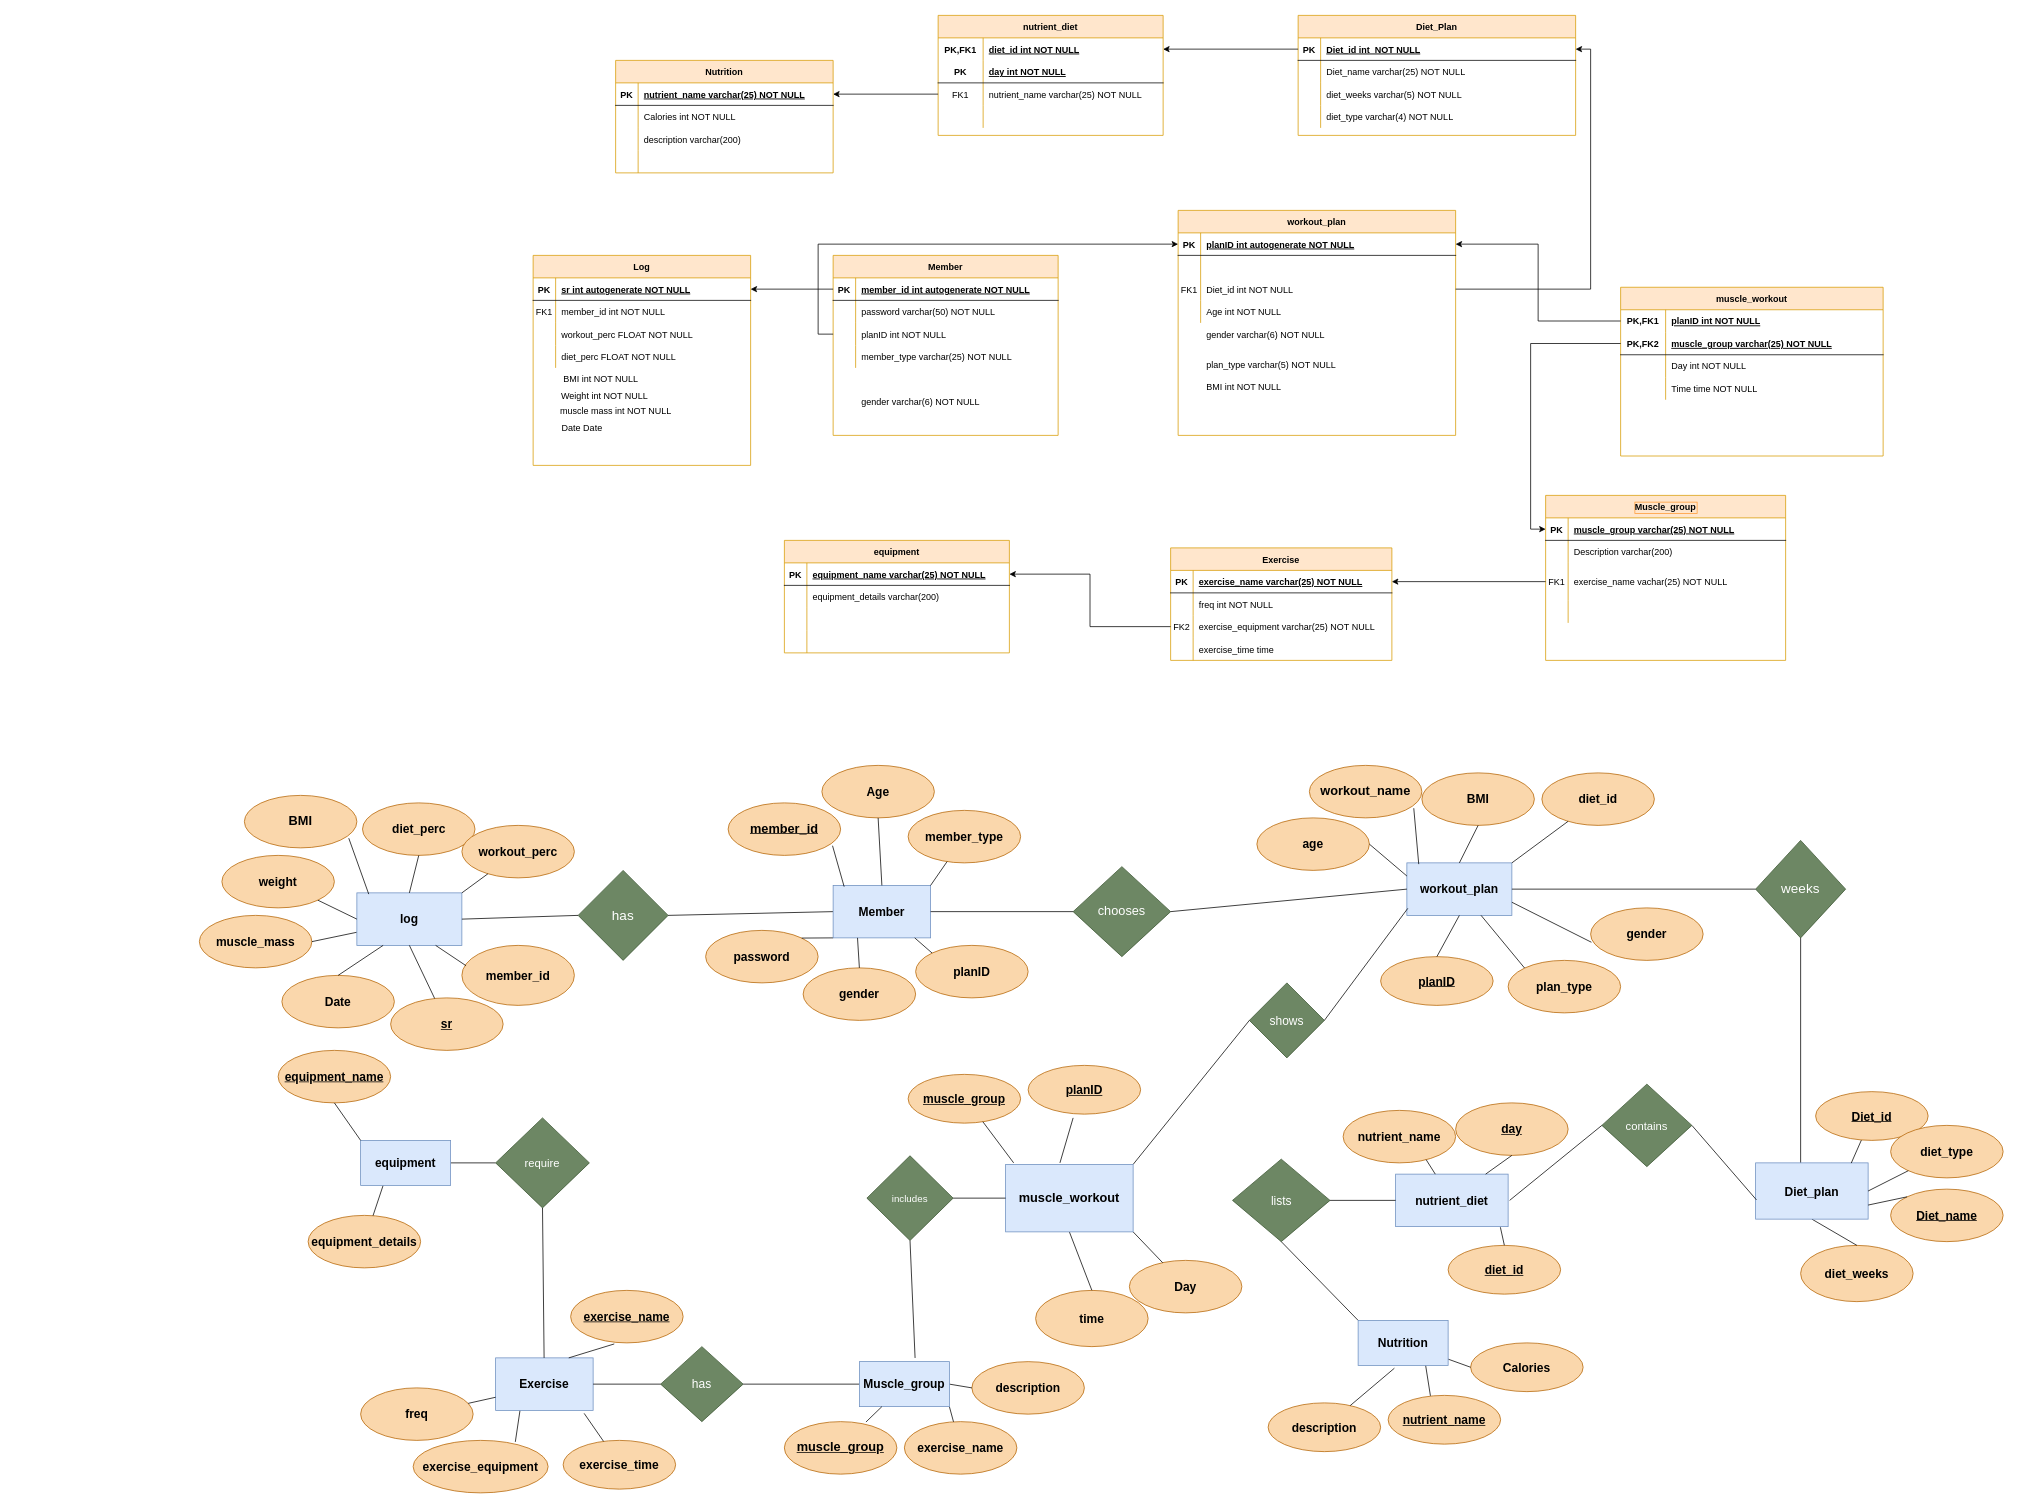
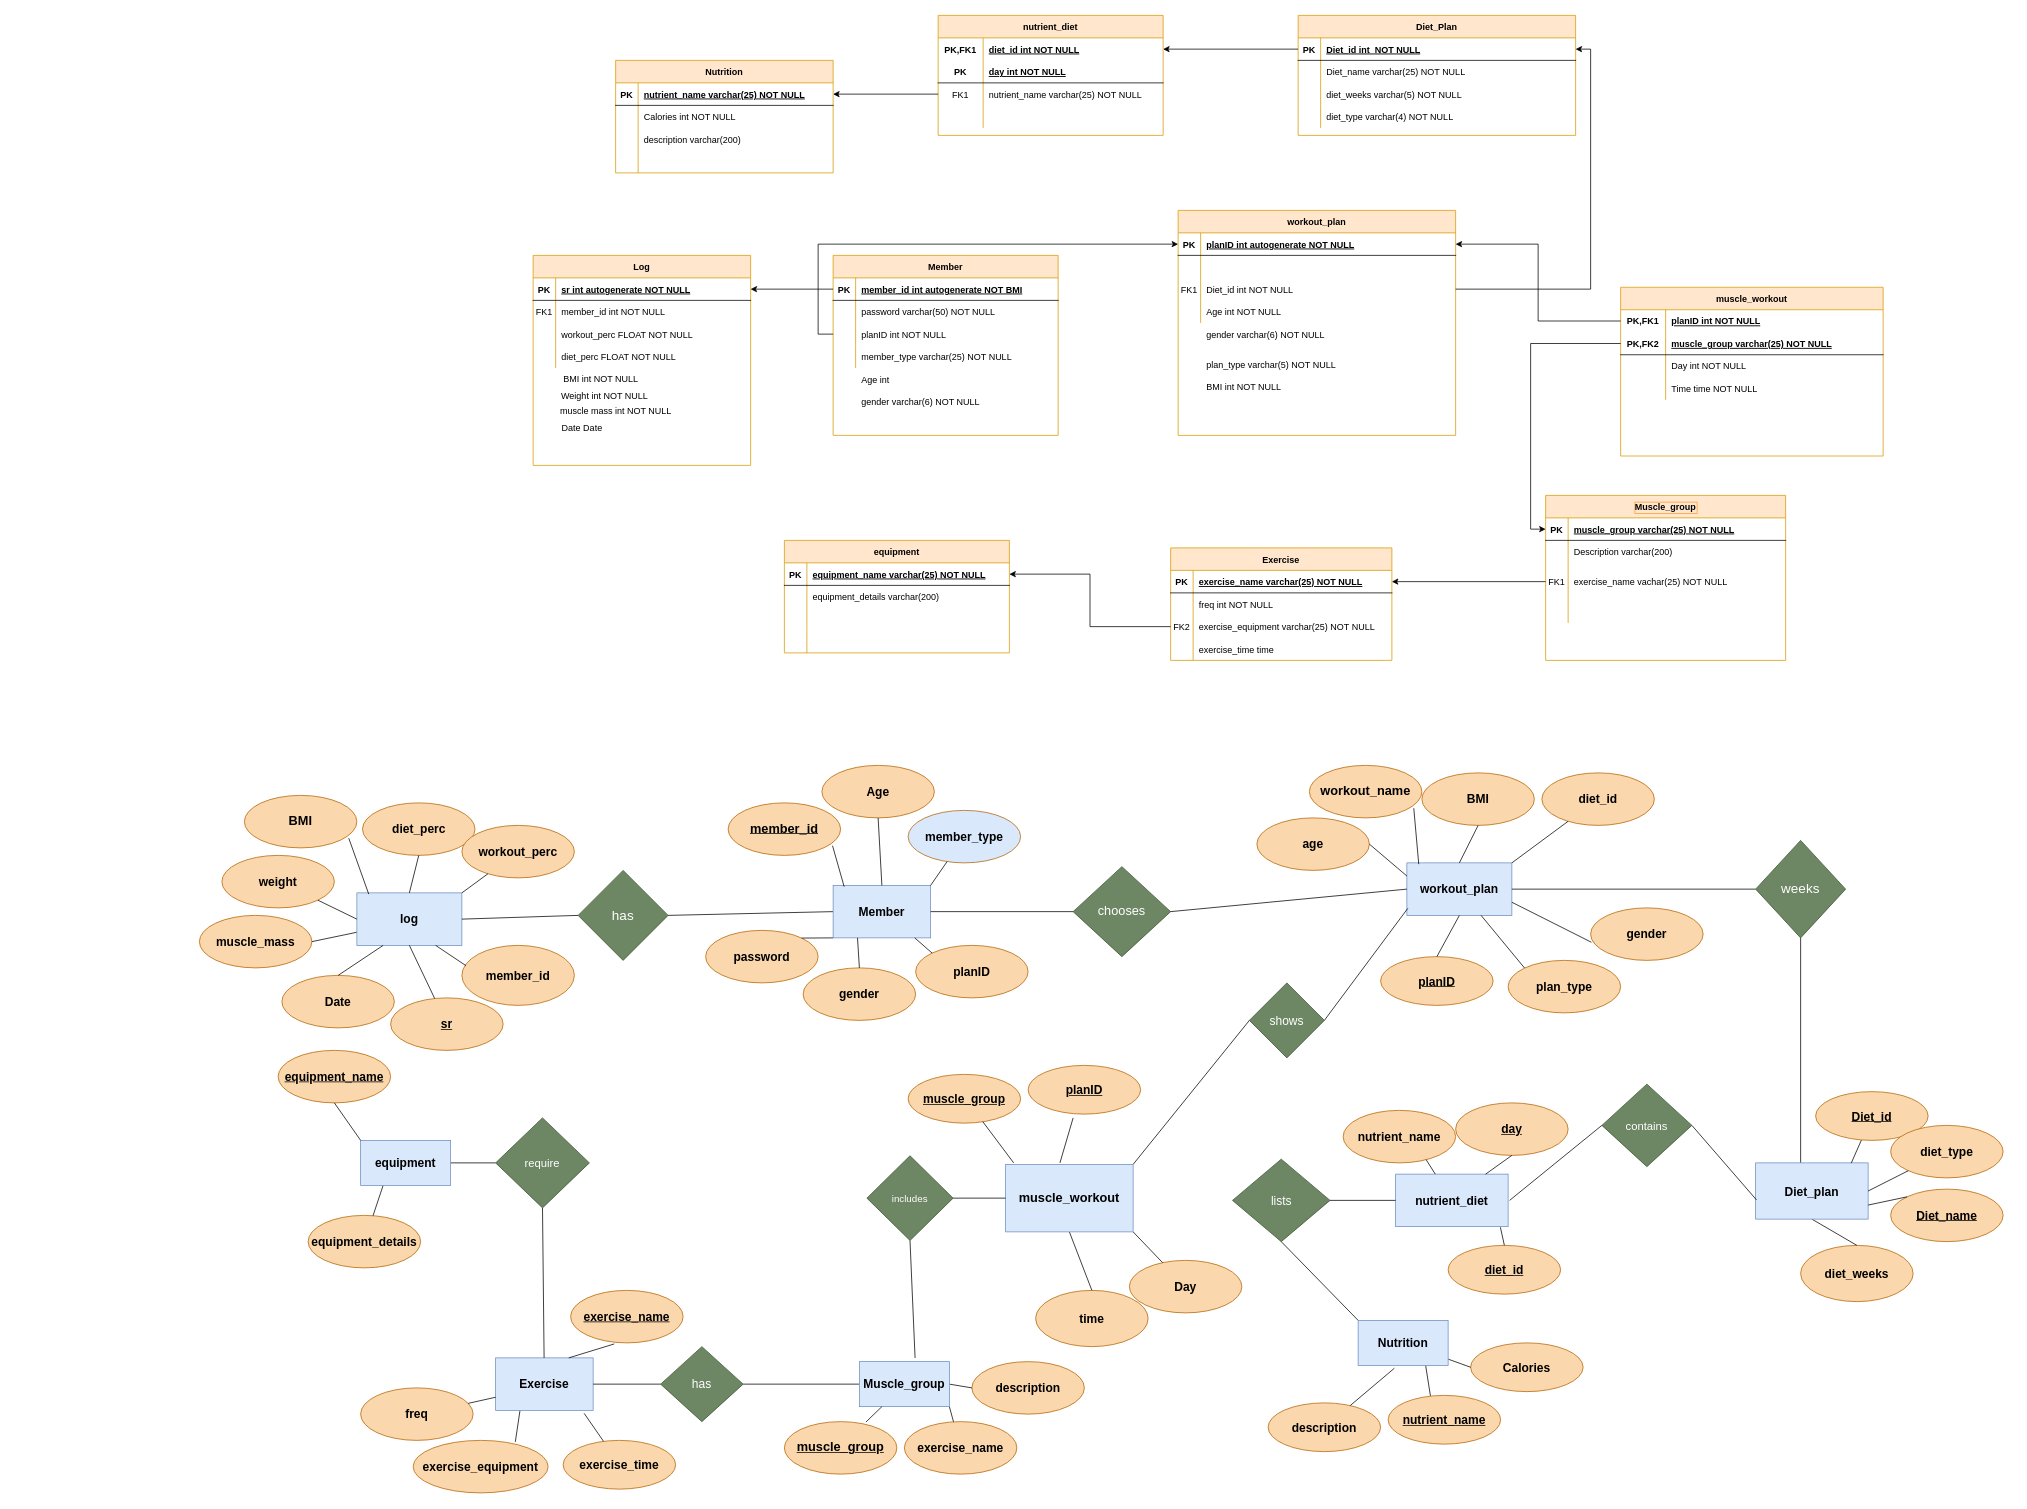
- <mxCell id="58" value="member_id int autogenerate NOT NULL" style="shape=partialRectangle;connectable=0;fillColor=none;top=0;left=0;bottom=0;right=0;align=left;spacingLeft=6;fontStyle=5;overflow=hidden;" vertex="1" parent="56"><mxGeometry x="30" width="270" height="30" as="geometry" /></mxCell>
+ <mxCell id="58" value="member_id int autogenerate NOT BMI" style="shape=partialRectangle;connectable=0;fillColor=none;top=0;left=0;bottom=0;right=0;align=left;spacingLeft=6;fontStyle=5;overflow=hidden;" vertex="1" parent="56"><mxGeometry x="30" width="270" height="30" as="geometry" /></mxCell>
+ <mxCell id="96" value="Age int" style="shape=partialRectangle;connectable=0;fillColor=none;top=0;left=0;bottom=0;right=0;align=left;spacingLeft=6;overflow=hidden;" vertex="1" parent="1"><mxGeometry x="1140" y="490" width="270" height="30" as="geometry" /></mxCell>
- <mxCell id="169" value="&lt;span style=&quot;font-size: 16px&quot;&gt;&lt;b&gt;member_type&lt;/b&gt;&lt;/span&gt;" style="ellipse;whiteSpace=wrap;html=1;fillColor=#fad7ac;strokeColor=#b46504;" vertex="1" parent="163"><mxGeometry x="300" y="60" width="150" height="70" as="geometry" /></mxCell>
+ <mxCell id="169" value="&lt;span style=&quot;font-size: 16px&quot;&gt;&lt;b&gt;member_type&lt;/b&gt;&lt;/span&gt;" style="ellipse;whiteSpace=wrap;html=1;fillColor=#dae8fc;strokeColor=#b46504;" vertex="1" parent="163"><mxGeometry x="300" y="60" width="150" height="70" as="geometry" /></mxCell>
